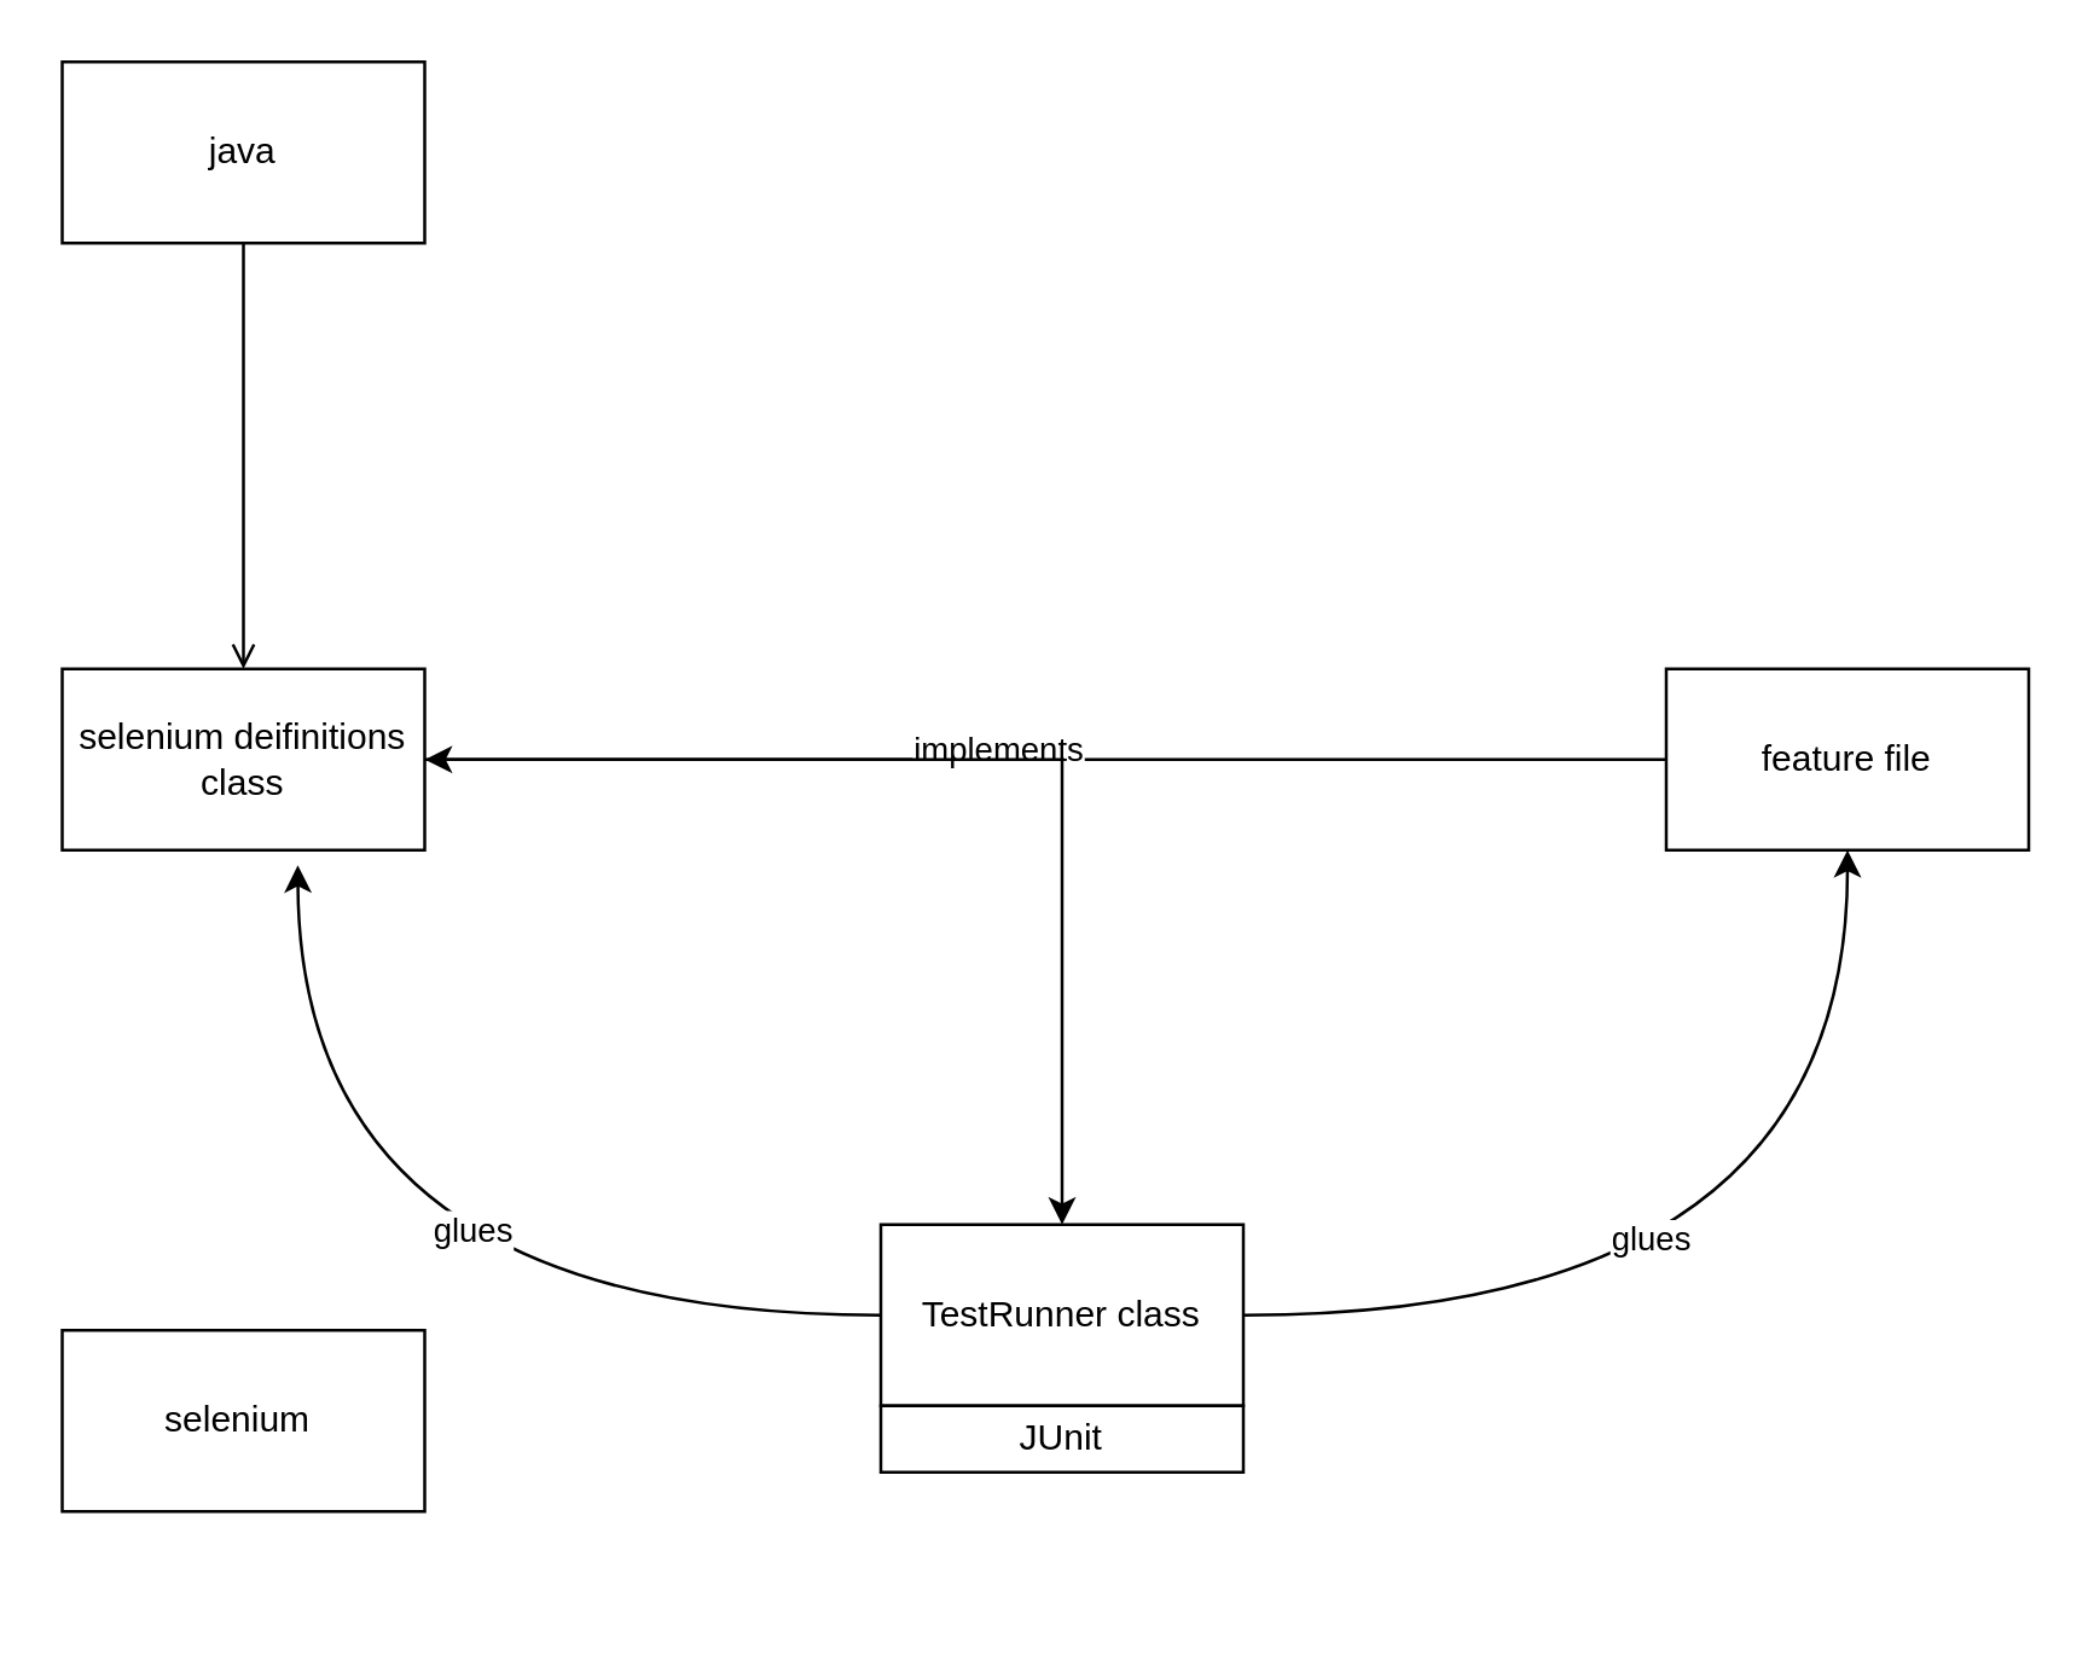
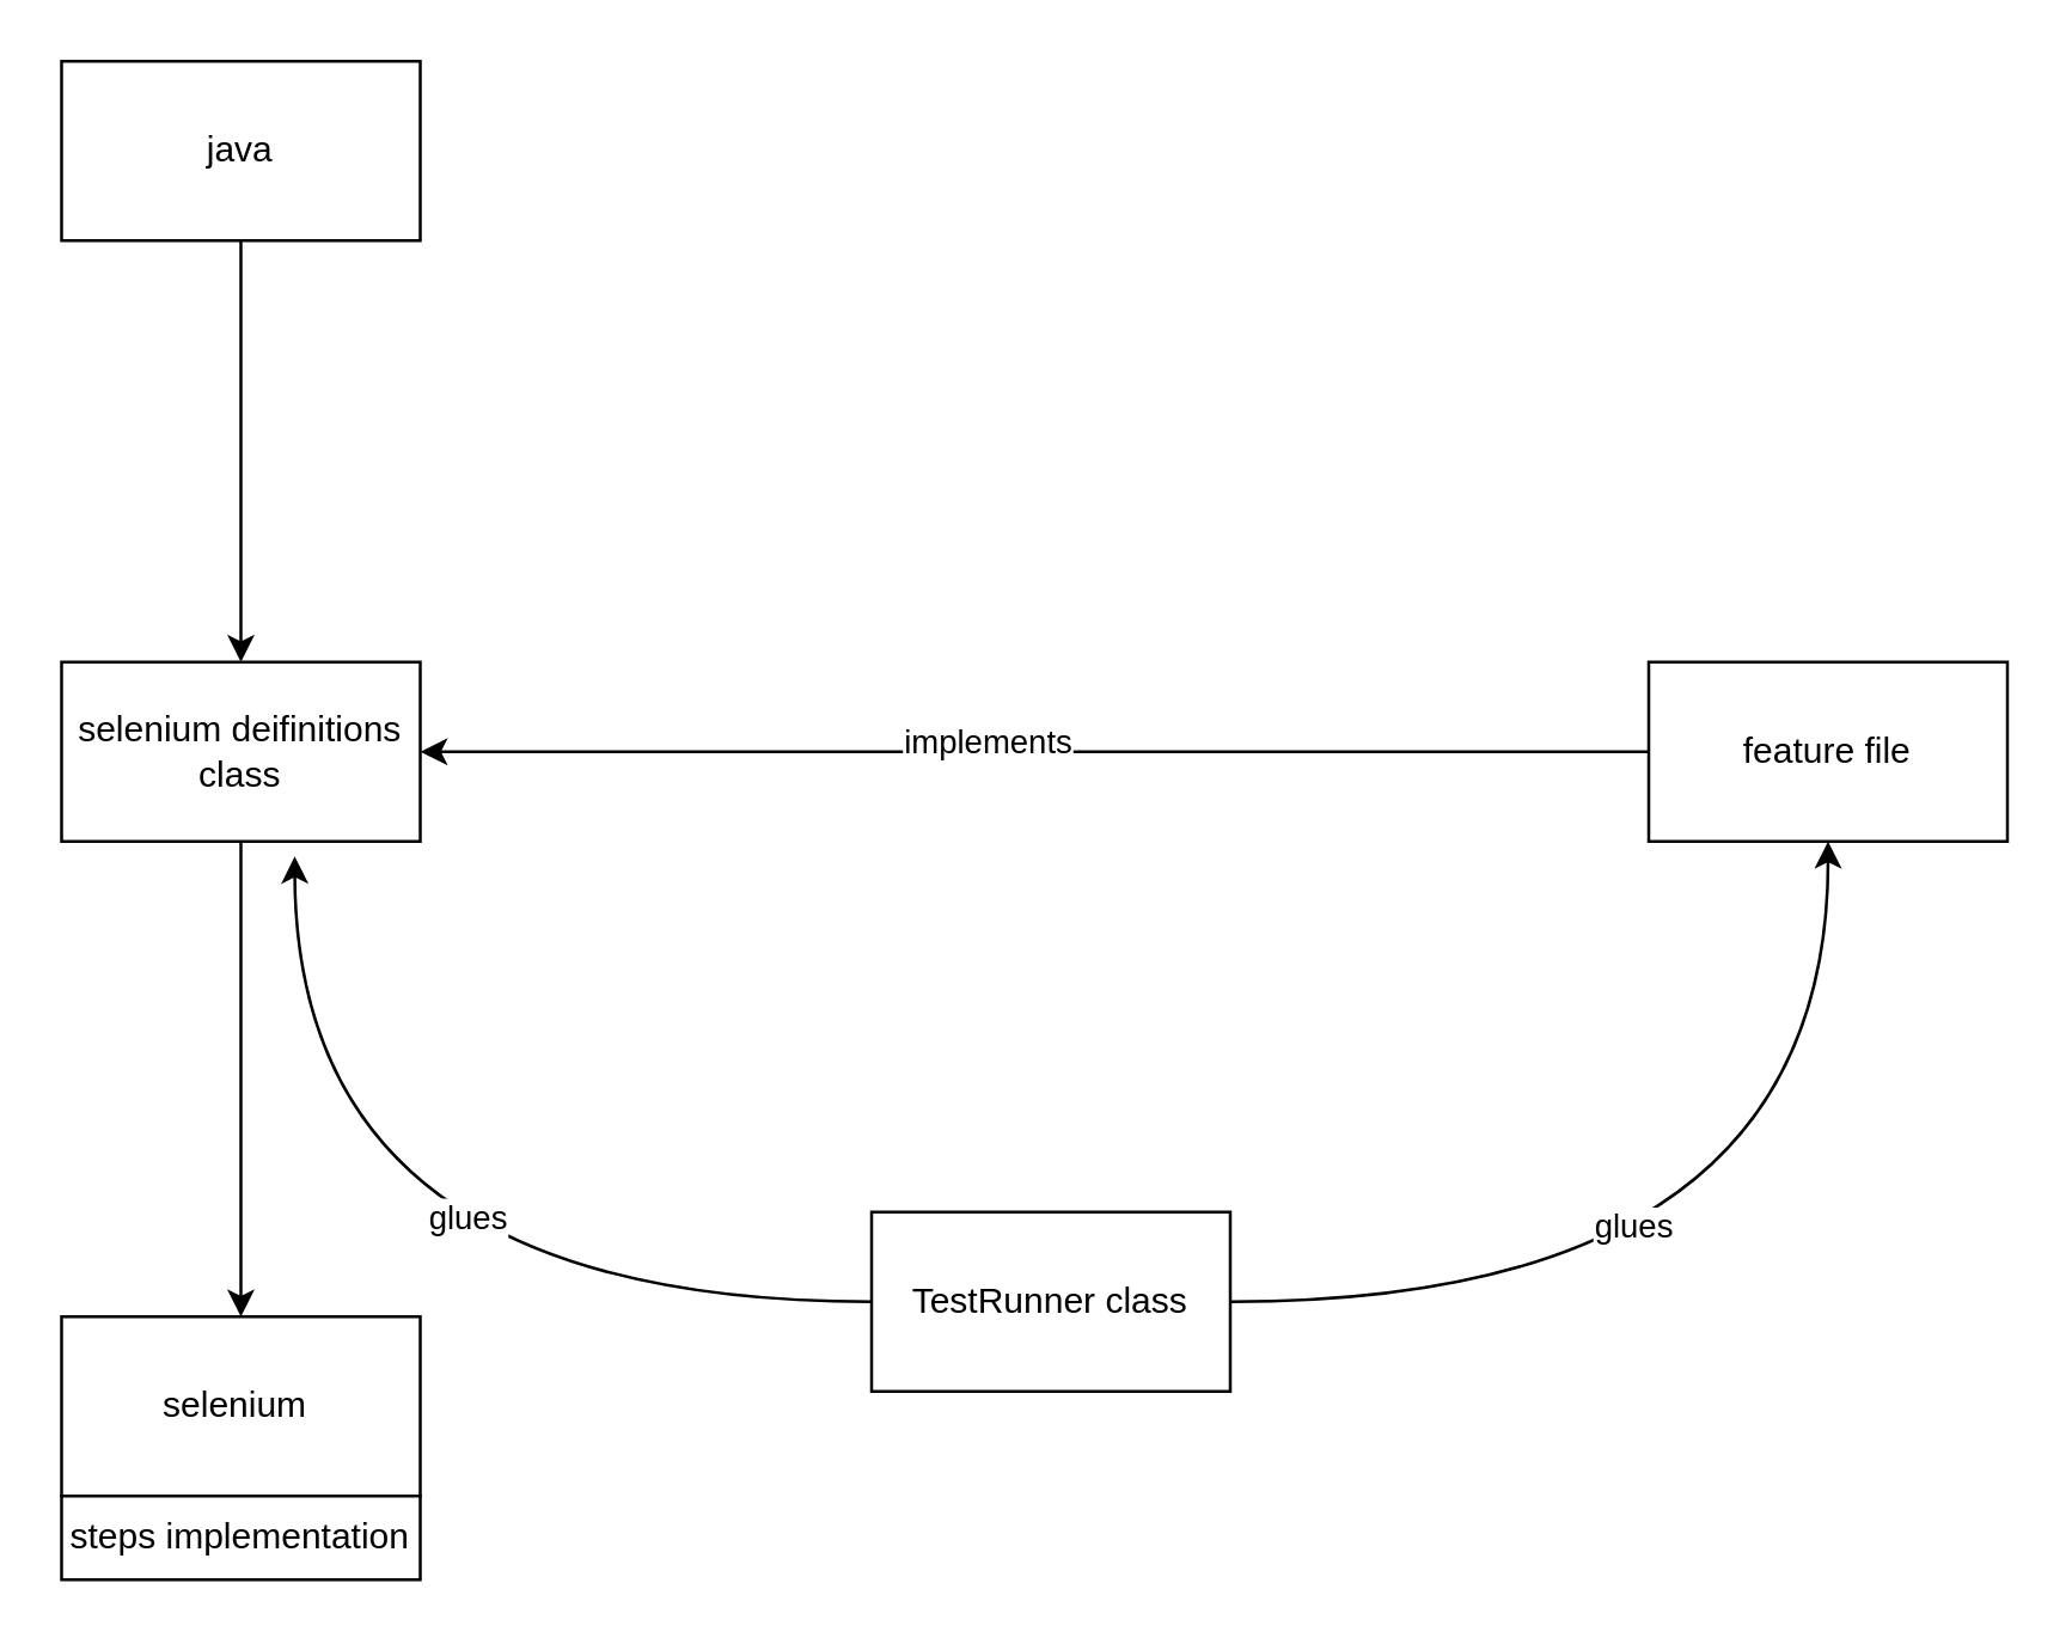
- <mxCell id="9" style="edgeStyle=orthogonalEdgeStyle;rounded=0;orthogonalLoop=1;jettySize=auto;html=1;endArrow=open;" edge="1" parent="1" source="10" target="12"><mxGeometry relative="1" as="geometry" /></mxCell>
+ <mxCell id="9" style="edgeStyle=orthogonalEdgeStyle;rounded=0;orthogonalLoop=1;jettySize=auto;html=1;" edge="1" parent="1" source="10" target="12"><mxGeometry relative="1" as="geometry" /></mxCell>
- <mxCell id="11" style="edgeStyle=orthogonalEdgeStyle;rounded=0;orthogonalLoop=1;jettySize=auto;html=1;" edge="1" parent="1" source="12" target="17"><mxGeometry relative="1" as="geometry" /></mxCell>
+ <mxCell id="11" style="edgeStyle=orthogonalEdgeStyle;rounded=0;orthogonalLoop=1;jettySize=auto;html=1;" edge="1" parent="1" source="12" target="14"><mxGeometry relative="1" as="geometry" /></mxCell>
- <mxCell id="18" value="JUnit" style="whiteSpace=wrap;html=1;" vertex="1" parent="16"><mxGeometry y="60" width="120" height="22" as="geometry" /></mxCell>
+ <mxCell id="15" value="steps implementation" style="whiteSpace=wrap;html=1;" vertex="1" parent="13"><mxGeometry y="60" width="120" height="28" as="geometry" /></mxCell>
